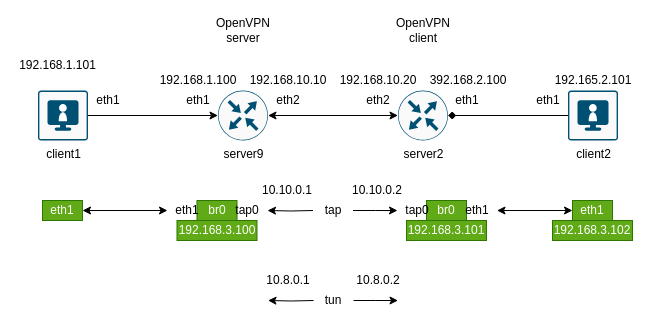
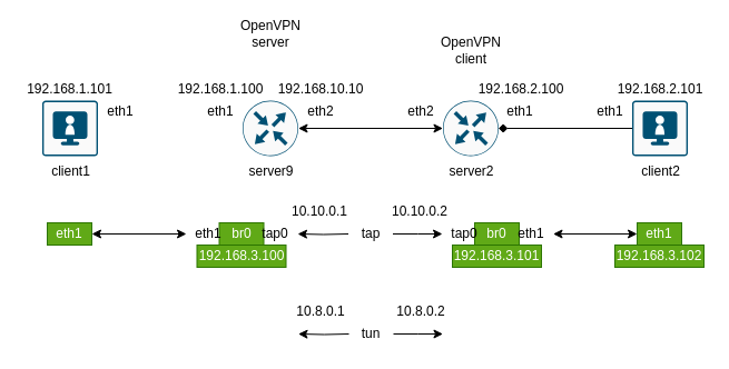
- <mxCell id="16" value="OpenVPN&lt;br&gt;client" style="text;html=1;strokeColor=none;fillColor=none;align=center;verticalAlign=middle;whiteSpace=wrap;rounded=0;" vertex="1" parent="1"><mxGeometry x="382.5" y="20" width="80" height="20" as="geometry" /></mxCell>
+ <mxCell id="16" value="OpenVPN&lt;br&gt;client" style="text;html=1;strokeColor=none;fillColor=none;align=center;verticalAlign=middle;whiteSpace=wrap;rounded=0;" vertex="1" parent="1"><mxGeometry x="382.5" y="35" width="80" height="20" as="geometry" /></mxCell>
- <mxCell id="9" value="192.168.1.101" style="text;html=1;strokeColor=none;fillColor=none;align=center;verticalAlign=middle;whiteSpace=wrap;rounded=0;" vertex="1" parent="1"><mxGeometry x="15" y="55" width="85" height="20" as="geometry" /></mxCell>
+ <mxCell id="9" value="192.168.1.101" style="text;html=1;strokeColor=none;fillColor=none;align=center;verticalAlign=middle;whiteSpace=wrap;rounded=0;" vertex="1" parent="1"><mxGeometry x="20" y="70" width="85" height="20" as="geometry" /></mxCell>
- <mxCell id="14" value="192.168.10.20" style="text;html=1;strokeColor=none;fillColor=none;align=center;verticalAlign=middle;whiteSpace=wrap;rounded=0;" vertex="1" parent="1"><mxGeometry x="337.5" y="70" width="80" height="20" as="geometry" /></mxCell>
- <mxCell id="11" value="392.168.2.100" style="text;html=1;strokeColor=none;fillColor=none;align=center;verticalAlign=middle;whiteSpace=wrap;rounded=0;" vertex="1" parent="1"><mxGeometry x="427.5" y="70" width="80" height="20" as="geometry" /></mxCell>
+ <mxCell id="11" value="192.168.2.100" style="text;html=1;strokeColor=none;fillColor=none;align=center;verticalAlign=middle;whiteSpace=wrap;rounded=0;" vertex="1" parent="1"><mxGeometry x="427.5" y="70" width="80" height="20" as="geometry" /></mxCell>
- <mxCell id="12" value="192.165.2.101" style="text;html=1;strokeColor=none;fillColor=none;align=center;verticalAlign=middle;whiteSpace=wrap;rounded=0;" vertex="1" parent="1"><mxGeometry x="552.5" y="70" width="80" height="20" as="geometry" /></mxCell>
+ <mxCell id="12" value="192.168.2.101" style="text;html=1;strokeColor=none;fillColor=none;align=center;verticalAlign=middle;whiteSpace=wrap;rounded=0;" vertex="1" parent="1"><mxGeometry x="552.5" y="70" width="80" height="20" as="geometry" /></mxCell>
- <mxCell id="5" style="edgeStyle=orthogonalEdgeStyle;rounded=0;orthogonalLoop=1;jettySize=auto;html=1;exitX=1;exitY=0.5;exitDx=0;exitDy=0;exitPerimeter=0;entryX=0;entryY=0.5;entryDx=0;entryDy=0;entryPerimeter=0;" edge="1" parent="1" source="6" target="3"><mxGeometry relative="1" as="geometry" /></mxCell>
